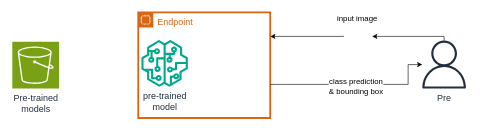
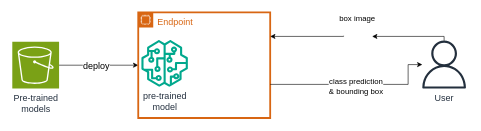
- <mxCell id="11" value="input image" style="shape=image;html=1;verticalAlign=bottom;verticalLabelPosition=top;labelBackgroundColor=#ffffff;imageAspect=0;aspect=fixed;image=https://cdn3.iconfinder.com/data/icons/essential-pack-2/48/10-Image_File-128.png;fontSize=13;labelPosition=center;align=center;" vertex="1" parent="1"><mxGeometry x="570" y="40" width="50" height="50" as="geometry" /></mxCell>
+ <mxCell id="11" value="box image" style="shape=image;html=1;verticalAlign=bottom;verticalLabelPosition=top;labelBackgroundColor=#ffffff;imageAspect=0;aspect=fixed;image=https://cdn3.iconfinder.com/data/icons/essential-pack-2/48/10-Image_File-128.png;fontSize=13;labelPosition=center;align=center;" vertex="1" parent="1"><mxGeometry x="570" y="40" width="50" height="50" as="geometry" /></mxCell>
+ <mxCell id="2" value="" style="edgeStyle=orthogonalEdgeStyle;rounded=0;orthogonalLoop=1;jettySize=auto;html=1;" edge="1" parent="1" source="4" target="5"><mxGeometry relative="1" as="geometry"><mxPoint x="177" y="99" as="targetPoint" /></mxGeometry></mxCell>
+ <mxCell id="3" value="deploy" style="edgeLabel;html=1;align=center;verticalAlign=middle;resizable=0;points=[];fontSize=15;" vertex="1" connectable="0" parent="2"><mxGeometry x="-0.08" relative="1" as="geometry"><mxPoint as="offset" /></mxGeometry></mxCell>
- <mxCell id="7" value="Pre" style="sketch=0;outlineConnect=0;fontColor=#232F3E;gradientColor=none;fillColor=#232F3D;strokeColor=none;dashed=0;verticalLabelPosition=bottom;verticalAlign=top;align=center;html=1;fontSize=15;fontStyle=0;aspect=fixed;pointerEvents=1;shape=mxgraph.aws4.user;" vertex="1" parent="1"><mxGeometry x="700" y="67" width="80" height="80" as="geometry" /></mxCell>
+ <mxCell id="7" value="User" style="sketch=0;outlineConnect=0;fontColor=#232F3E;gradientColor=none;fillColor=#232F3D;strokeColor=none;dashed=0;verticalLabelPosition=bottom;verticalAlign=top;align=center;html=1;fontSize=15;fontStyle=0;aspect=fixed;pointerEvents=1;shape=mxgraph.aws4.user;" vertex="1" parent="1"><mxGeometry x="700" y="67" width="80" height="80" as="geometry" /></mxCell>
